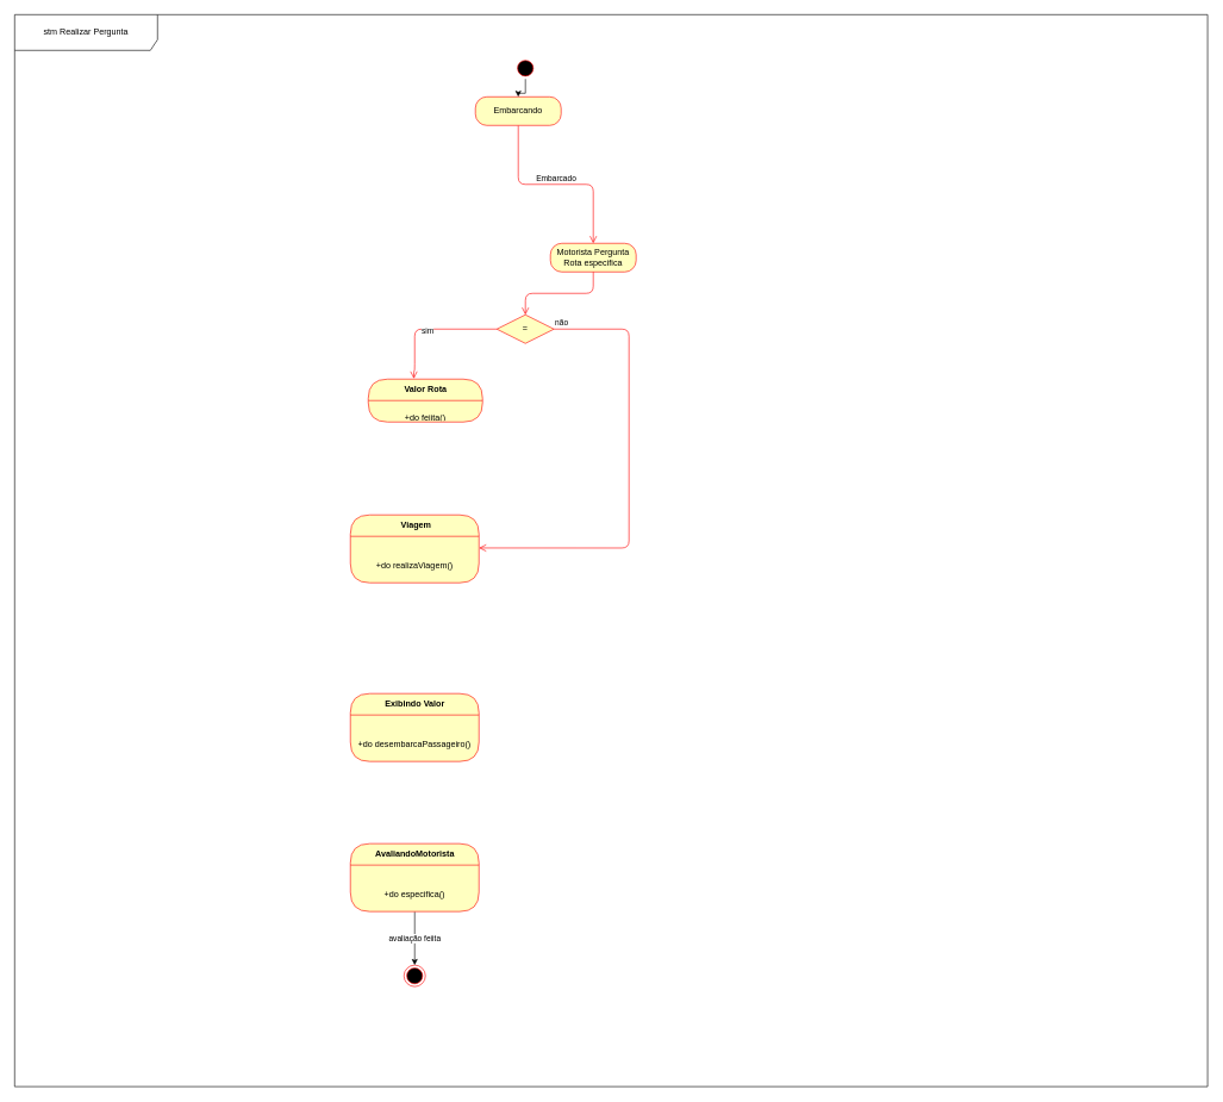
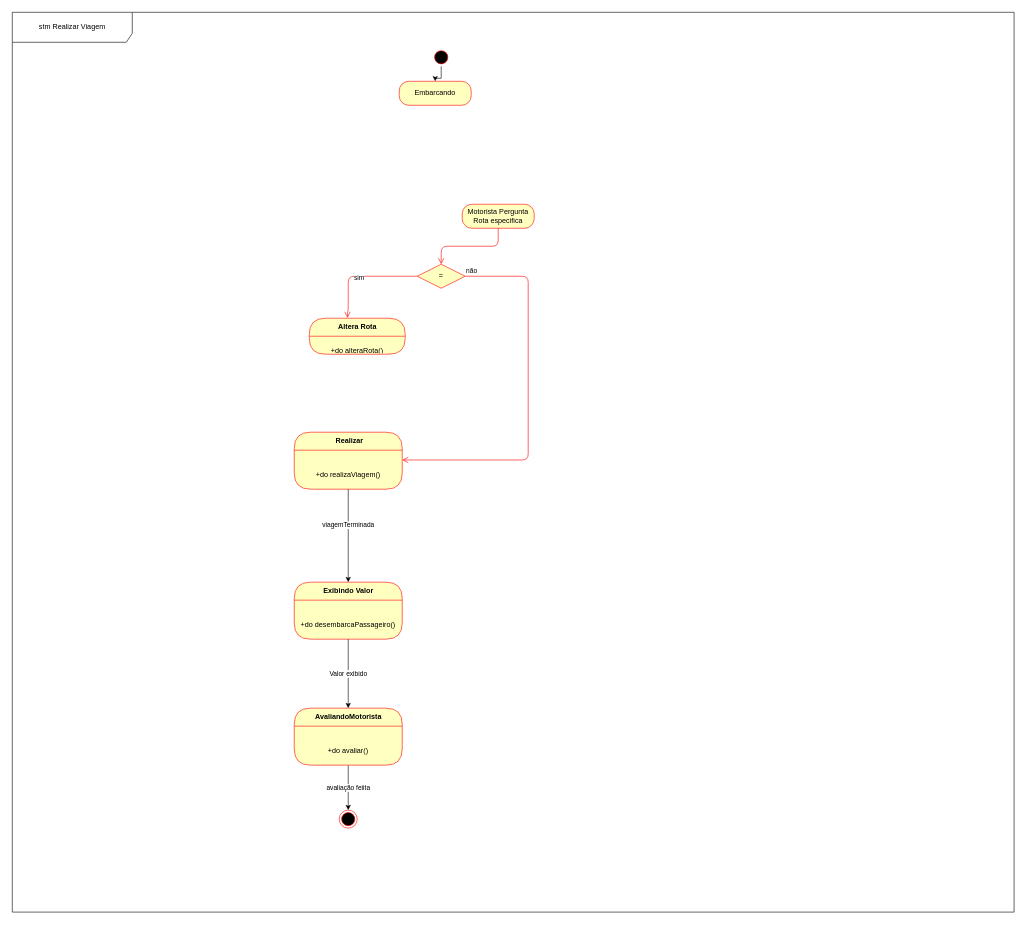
- <mxCell id="2" value="stm Realizar Pergunta" style="shape=umlFrame;whiteSpace=wrap;html=1;width=200;height=50;" vertex="1" parent="1"><mxGeometry x="20" y="20" width="1670" height="1500" as="geometry" /></mxCell>
+ <mxCell id="2" value="stm Realizar Viagem" style="shape=umlFrame;whiteSpace=wrap;html=1;width=200;height=50;" vertex="1" parent="1"><mxGeometry x="20" y="20" width="1670" height="1500" as="geometry" /></mxCell>
- <mxCell id="5" value="Embarcado" style="edgeStyle=orthogonalEdgeStyle;html=1;verticalAlign=bottom;endArrow=open;endSize=8;strokeColor=#ff0000;entryX=0.5;entryY=0;entryDx=0;entryDy=0;exitX=0.5;exitY=1;exitDx=0;exitDy=0;" parent="1" source="19" target="10" edge="1"><mxGeometry relative="1" as="geometry"><mxPoint x="735" y="300" as="targetPoint" /><mxPoint x="760" y="200" as="sourcePoint" /></mxGeometry></mxCell>
- <mxCell id="12" value="Valor Rota" style="swimlane;html=1;fontStyle=1;align=center;verticalAlign=middle;childLayout=stackLayout;horizontal=1;startSize=30;horizontalStack=0;resizeParent=0;resizeLast=1;container=0;fontColor=#000000;collapsible=0;rounded=1;arcSize=30;strokeColor=#ff0000;fillColor=#ffffc0;swimlaneFillColor=#ffffc0;dropTarget=0;" parent="1" vertex="1"><mxGeometry x="515" y="530" width="160" height="60" as="geometry" /></mxCell>
+ <mxCell id="12" value="Altera Rota" style="swimlane;html=1;fontStyle=1;align=center;verticalAlign=middle;childLayout=stackLayout;horizontal=1;startSize=30;horizontalStack=0;resizeParent=0;resizeLast=1;container=0;fontColor=#000000;collapsible=0;rounded=1;arcSize=30;strokeColor=#ff0000;fillColor=#ffffc0;swimlaneFillColor=#ffffc0;dropTarget=0;" parent="1" vertex="1"><mxGeometry x="515" y="530" width="160" height="60" as="geometry" /></mxCell>
- <mxCell id="13" value="&lt;br&gt;+do feiita()" style="text;html=1;strokeColor=none;fillColor=none;align=center;verticalAlign=middle;spacingLeft=4;spacingRight=4;whiteSpace=wrap;overflow=hidden;rotatable=0;fontColor=#000000;" parent="12" vertex="1"><mxGeometry y="30" width="160" height="30" as="geometry" /></mxCell>
+ <mxCell id="13" value="&lt;br&gt;+do alteraRota()" style="text;html=1;strokeColor=none;fillColor=none;align=center;verticalAlign=middle;spacingLeft=4;spacingRight=4;whiteSpace=wrap;overflow=hidden;rotatable=0;fontColor=#000000;" parent="12" vertex="1"><mxGeometry y="30" width="160" height="30" as="geometry" /></mxCell>
- <mxCell id="14" value="&amp;nbsp;Viagem" style="swimlane;html=1;fontStyle=1;align=center;verticalAlign=middle;childLayout=stackLayout;horizontal=1;startSize=30;horizontalStack=0;resizeParent=0;resizeLast=1;container=0;fontColor=#000000;collapsible=0;rounded=1;arcSize=30;strokeColor=#ff0000;fillColor=#ffffc0;swimlaneFillColor=#ffffc0;dropTarget=0;" parent="1" vertex="1"><mxGeometry x="490" y="720" width="180" height="95" as="geometry" /></mxCell>
+ <mxCell id="14" value="&amp;nbsp;Realizar" style="swimlane;html=1;fontStyle=1;align=center;verticalAlign=middle;childLayout=stackLayout;horizontal=1;startSize=30;horizontalStack=0;resizeParent=0;resizeLast=1;container=0;fontColor=#000000;collapsible=0;rounded=1;arcSize=30;strokeColor=#ff0000;fillColor=#ffffc0;swimlaneFillColor=#ffffc0;dropTarget=0;" parent="1" vertex="1"><mxGeometry x="490" y="720" width="180" height="95" as="geometry" /></mxCell>
+ <mxCell id="16" style="edgeStyle=orthogonalEdgeStyle;rounded=0;orthogonalLoop=1;jettySize=auto;html=1;entryX=0.5;entryY=0;entryDx=0;entryDy=0;" parent="1" source="15" target="21" edge="1"><mxGeometry relative="1" as="geometry"><mxPoint x="580" y="920" as="targetPoint" /></mxGeometry></mxCell>
+ <mxCell id="17" value="viagemTerminada" style="edgeLabel;html=1;align=center;verticalAlign=middle;resizable=0;points=[];" parent="16" vertex="1" connectable="0"><mxGeometry x="-0.234" y="-1" relative="1" as="geometry"><mxPoint as="offset" /></mxGeometry></mxCell>
+ <mxCell id="25" value="Valor exibido" style="edgeStyle=orthogonalEdgeStyle;rounded=0;orthogonalLoop=1;jettySize=auto;html=1;" parent="1" source="22" target="23" edge="1"><mxGeometry relative="1" as="geometry" /></mxCell>
- <mxCell id="24" value="&lt;br&gt;+do especifica()" style="text;html=1;strokeColor=none;fillColor=none;align=center;verticalAlign=middle;spacingLeft=4;spacingRight=4;whiteSpace=wrap;overflow=hidden;rotatable=0;fontColor=#000000;" parent="23" vertex="1"><mxGeometry y="30" width="180" height="65" as="geometry" /></mxCell>
+ <mxCell id="24" value="&lt;br&gt;+do avaliar()" style="text;html=1;strokeColor=none;fillColor=none;align=center;verticalAlign=middle;spacingLeft=4;spacingRight=4;whiteSpace=wrap;overflow=hidden;rotatable=0;fontColor=#000000;" parent="23" vertex="1"><mxGeometry y="30" width="180" height="65" as="geometry" /></mxCell>
